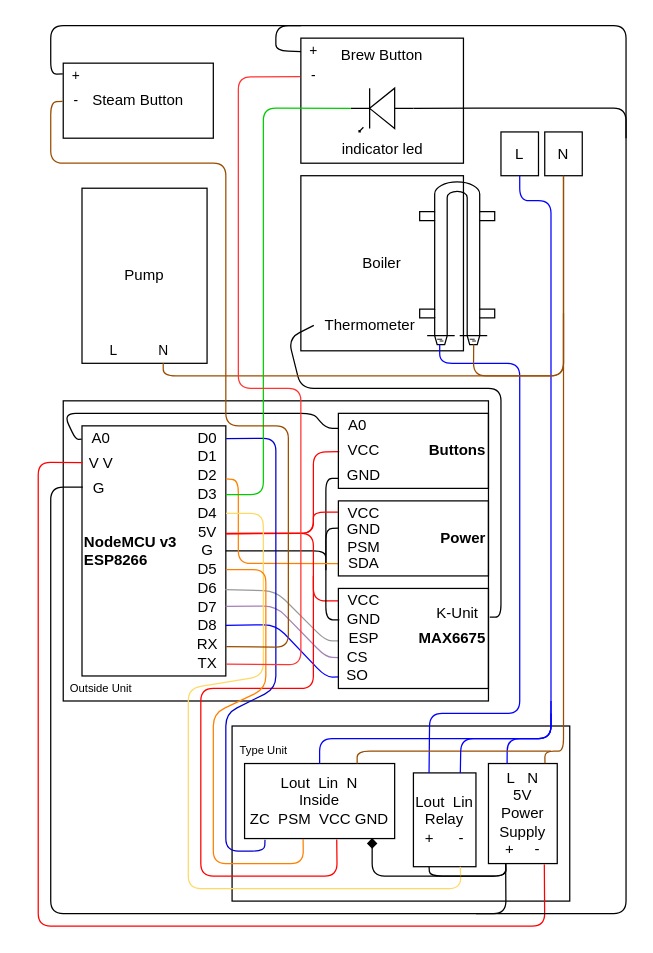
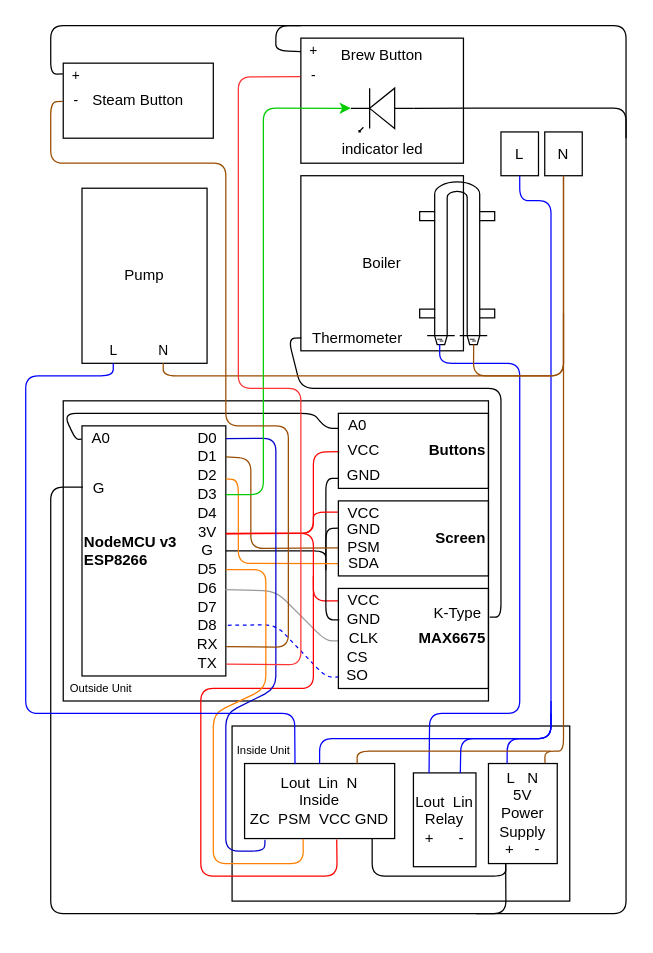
- <mxCell id="52" value="" style="endArrow=none;html=1;fontSize=11;exitX=0.999;exitY=0.495;exitDx=0;exitDy=0;exitPerimeter=0;strokeColor=#00CC00;entryX=1;entryY=0.54;entryDx=0;entryDy=0;entryPerimeter=0;" parent="1" source="65" target="8" edge="1"><mxGeometry width="50" height="50" relative="1" as="geometry"><mxPoint x="180" y="380" as="sourcePoint" /><mxPoint x="210" y="60" as="targetPoint" /><Array as="points"><mxPoint x="210" y="395" /><mxPoint x="210" y="86" /></Array></mxGeometry></mxCell>
+ <mxCell id="52" value="" style="endArrow=classic;html=1;fontSize=11;exitX=0.999;exitY=0.495;exitDx=0;exitDy=0;exitPerimeter=0;strokeColor=#00CC00;entryX=1;entryY=0.54;entryDx=0;entryDy=0;entryPerimeter=0;" parent="1" source="65" target="8" edge="1"><mxGeometry width="50" height="50" relative="1" as="geometry"><mxPoint x="180" y="380" as="sourcePoint" /><mxPoint x="210" y="60" as="targetPoint" /><Array as="points"><mxPoint x="210" y="395" /><mxPoint x="210" y="86" /></Array></mxGeometry></mxCell>
- <mxCell id="19" value="Thermometer" style="text;html=1;align=center;verticalAlign=middle;resizable=0;points=[];autosize=1;strokeColor=none;" parent="1" vertex="1"><mxGeometry x="250" y="250" width="90" height="20" as="geometry" /></mxCell>
+ <mxCell id="19" value="Thermometer" style="text;html=1;align=center;verticalAlign=middle;resizable=0;points=[];autosize=1;strokeColor=none;" parent="1" vertex="1"><mxGeometry x="240" y="260" width="90" height="20" as="geometry" /></mxCell>
- <mxCell id="20" value="&lt;div&gt;V V&lt;/div&gt;" style="text;html=1;align=center;verticalAlign=middle;resizable=0;points=[];autosize=1;strokeColor=none;" parent="1" vertex="1"><mxGeometry x="65" y="360" width="30" height="20" as="geometry" /></mxCell>
+ <mxCell id="31" value="" style="endArrow=none;html=1;fontSize=11;entryX=-0.006;entryY=0.529;entryDx=0;entryDy=0;entryPerimeter=0;strokeColor=#994C00;exitX=1.002;exitY=0.491;exitDx=0;exitDy=0;exitPerimeter=0;" parent="1" source="63" target="87" edge="1"><mxGeometry width="50" height="50" relative="1" as="geometry"><mxPoint x="179" y="366" as="sourcePoint" /><mxPoint x="290" y="420" as="targetPoint" /><Array as="points"><mxPoint x="200" y="366" /><mxPoint x="200" y="438" /></Array></mxGeometry></mxCell>
- <mxCell id="67" value="&lt;div&gt;5V&lt;br&gt;&lt;/div&gt;" style="text;html=1;align=center;verticalAlign=middle;resizable=0;points=[];autosize=1;strokeColor=none;" parent="1" vertex="1"><mxGeometry x="150" y="415" width="30" height="20" as="geometry" /></mxCell>
+ <mxCell id="67" value="&lt;div&gt;3V&lt;br&gt;&lt;/div&gt;" style="text;html=1;align=center;verticalAlign=middle;resizable=0;points=[];autosize=1;strokeColor=none;" parent="1" vertex="1"><mxGeometry x="150" y="415" width="30" height="20" as="geometry" /></mxCell>
- <mxCell id="84" value="&lt;div align=&quot;right&quot;&gt;&lt;b&gt;Power&lt;/b&gt;&lt;/div&gt;" style="whiteSpace=wrap;html=1;align=right;fillColor=none;" parent="1" vertex="1"><mxGeometry x="270" y="400" width="120" height="60" as="geometry" /></mxCell>
+ <mxCell id="84" value="&lt;div align=&quot;right&quot;&gt;&lt;b&gt;Screen&lt;/b&gt;&lt;/div&gt;" style="whiteSpace=wrap;html=1;align=right;fillColor=none;" parent="1" vertex="1"><mxGeometry x="270" y="400" width="120" height="60" as="geometry" /></mxCell>
- <mxCell id="80" value="&lt;div&gt;K-Unit&lt;/div&gt;" style="text;html=1;align=center;verticalAlign=middle;resizable=0;points=[];autosize=1;strokeColor=none;" parent="1" vertex="1"><mxGeometry x="340" y="480" width="50" height="20" as="geometry" /></mxCell>
+ <mxCell id="80" value="&lt;div&gt;K-Type&lt;/div&gt;" style="text;html=1;align=center;verticalAlign=middle;resizable=0;points=[];autosize=1;strokeColor=none;" parent="1" vertex="1"><mxGeometry x="340" y="480" width="50" height="20" as="geometry" /></mxCell>
- <mxCell id="34" value="" style="endArrow=none;html=1;fontSize=11;entryX=0.995;entryY=0.471;entryDx=0;entryDy=0;entryPerimeter=0;exitX=0.003;exitY=0.517;exitDx=0;exitDy=0;exitPerimeter=0;strokeColor=#A680B8;" parent="1" source="82" target="71" edge="1"><mxGeometry width="50" height="50" relative="1" as="geometry"><mxPoint x="241.08" y="356.24" as="sourcePoint" /><mxPoint x="180" y="493.76" as="targetPoint" /><Array as="points"><mxPoint x="260" y="525" /><mxPoint x="220" y="484" /></Array></mxGeometry></mxCell>
- <mxCell id="33" value="" style="endArrow=none;html=1;fontSize=11;entryX=1.002;entryY=0.474;entryDx=0;entryDy=0;entryPerimeter=0;exitX=0.019;exitY=0.538;exitDx=0;exitDy=0;exitPerimeter=0;strokeColor=#0000FF;" parent="1" source="81" target="72" edge="1"><mxGeometry width="50" height="50" relative="1" as="geometry"><mxPoint x="210" y="511" as="sourcePoint" /><mxPoint x="190" y="455" as="targetPoint" /><Array as="points"><mxPoint x="260" y="541" /><mxPoint x="220" y="499" /></Array></mxGeometry></mxCell>
+ <mxCell id="33" value="" style="endArrow=none;html=1;fontSize=11;entryX=1.002;entryY=0.474;entryDx=0;entryDy=0;entryPerimeter=0;exitX=0.019;exitY=0.538;exitDx=0;exitDy=0;exitPerimeter=0;strokeColor=#0000FF;dashed=1;" parent="1" source="81" target="72" edge="1"><mxGeometry width="50" height="50" relative="1" as="geometry"><mxPoint x="210" y="511" as="sourcePoint" /><mxPoint x="190" y="455" as="targetPoint" /><Array as="points"><mxPoint x="260" y="541" /><mxPoint x="220" y="499" /></Array></mxGeometry></mxCell>
- <mxCell id="83" value="ESP" style="text;html=1;align=center;verticalAlign=middle;resizable=0;points=[];autosize=1;strokeColor=none;" parent="1" vertex="1"><mxGeometry x="270" y="500" width="40" height="20" as="geometry" /></mxCell>
+ <mxCell id="83" value="CLK" style="text;html=1;align=center;verticalAlign=middle;resizable=0;points=[];autosize=1;strokeColor=none;" parent="1" vertex="1"><mxGeometry x="270" y="500" width="40" height="20" as="geometry" /></mxCell>
+ <mxCell id="43" value="" style="endArrow=none;html=1;fontSize=11;strokeColor=#0000FF;exitX=0.336;exitY=0.008;exitDx=0;exitDy=0;entryX=0.25;entryY=1;entryDx=0;entryDy=0;exitPerimeter=0;" parent="1" source="14" target="5" edge="1"><mxGeometry width="50" height="50" relative="1" as="geometry"><mxPoint x="293.82" y="635" as="sourcePoint" /><mxPoint x="30" y="280" as="targetPoint" /><Array as="points"><mxPoint x="235" y="570" /><mxPoint x="20" y="570" /><mxPoint x="20" y="300" /><mxPoint x="90" y="300" /></Array></mxGeometry></mxCell>
- <mxCell id="51" value="Type Unit" style="text;html=1;align=center;verticalAlign=middle;resizable=0;points=[];autosize=1;strokeColor=none;fontSize=9;" parent="1" vertex="1"><mxGeometry x="180" y="590" width="60" height="20" as="geometry" /></mxCell>
+ <mxCell id="51" value="Inside Unit" style="text;html=1;align=center;verticalAlign=middle;resizable=0;points=[];autosize=1;strokeColor=none;fontSize=9;" parent="1" vertex="1"><mxGeometry x="180" y="590" width="60" height="20" as="geometry" /></mxCell>
- <mxCell id="38" value="" style="endArrow=none;html=1;fontSize=11;exitX=1.001;exitY=0.35;exitDx=0;exitDy=0;exitPerimeter=0;entryX=0.75;entryY=1;entryDx=0;entryDy=0;strokeColor=#FFD966;" parent="1" source="15" target="10" edge="1"><mxGeometry width="50" height="50" relative="1" as="geometry"><mxPoint x="270" y="600" as="sourcePoint" /><mxPoint x="250" y="790" as="targetPoint" /><Array as="points"><mxPoint x="210" y="410" /><mxPoint x="210" y="540" /><mxPoint x="150" y="550" /><mxPoint x="150" y="610" /><mxPoint x="150" y="710" /><mxPoint x="368" y="710" /></Array></mxGeometry></mxCell>
- <mxCell id="37" value="" style="endArrow=diamond;html=1;fontSize=11;entryX=0.85;entryY=0.994;entryDx=0;entryDy=0;entryPerimeter=0;exitX=0.25;exitY=1;exitDx=0;exitDy=0;" parent="1" source="13" target="14" edge="1"><mxGeometry width="50" height="50" relative="1" as="geometry"><mxPoint x="385" y="715" as="sourcePoint" /><mxPoint x="-35" y="525" as="targetPoint" /><Array as="points"><mxPoint x="404" y="700" /><mxPoint x="297" y="700" /></Array></mxGeometry></mxCell>
+ <mxCell id="37" value="" style="endArrow=none;html=1;fontSize=11;entryX=0.85;entryY=0.994;entryDx=0;entryDy=0;entryPerimeter=0;exitX=0.25;exitY=1;exitDx=0;exitDy=0;" parent="1" source="13" target="14" edge="1"><mxGeometry width="50" height="50" relative="1" as="geometry"><mxPoint x="385" y="715" as="sourcePoint" /><mxPoint x="-35" y="525" as="targetPoint" /><Array as="points"><mxPoint x="404" y="700" /><mxPoint x="297" y="700" /></Array></mxGeometry></mxCell>
- <mxCell id="39" value="" style="endArrow=none;html=1;fontSize=11;entryX=0.25;entryY=1;entryDx=0;entryDy=0;exitX=0.25;exitY=1;exitDx=0;exitDy=0;" parent="1" source="13" target="10" edge="1"><mxGeometry width="50" height="50" relative="1" as="geometry"><mxPoint x="402.5" y="700" as="sourcePoint" /><mxPoint x="217.32" y="680.12" as="targetPoint" /><Array as="points"><mxPoint x="404" y="700" /><mxPoint x="343" y="700" /></Array></mxGeometry></mxCell>
- <mxCell id="22" value="" style="endArrow=none;html=1;entryX=0.016;entryY=0.474;entryDx=0;entryDy=0;entryPerimeter=0;exitX=0.812;exitY=1.008;exitDx=0;exitDy=0;exitPerimeter=0;strokeColor=#FF0000;" parent="1" source="13" target="20" edge="1"><mxGeometry width="50" height="50" relative="1" as="geometry"><mxPoint x="460" y="820" as="sourcePoint" /><mxPoint x="210" y="410" as="targetPoint" /><Array as="points"><mxPoint x="435" y="740" /><mxPoint x="30" y="740" /><mxPoint x="30" y="369" /></Array></mxGeometry></mxCell>
